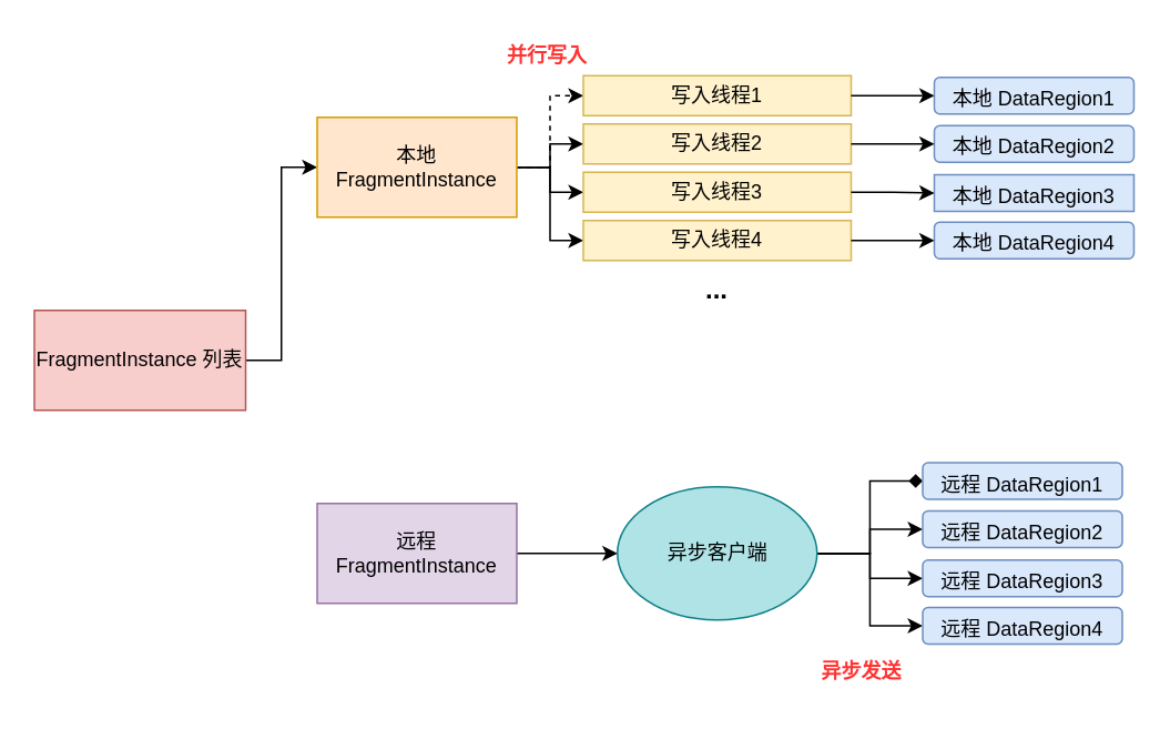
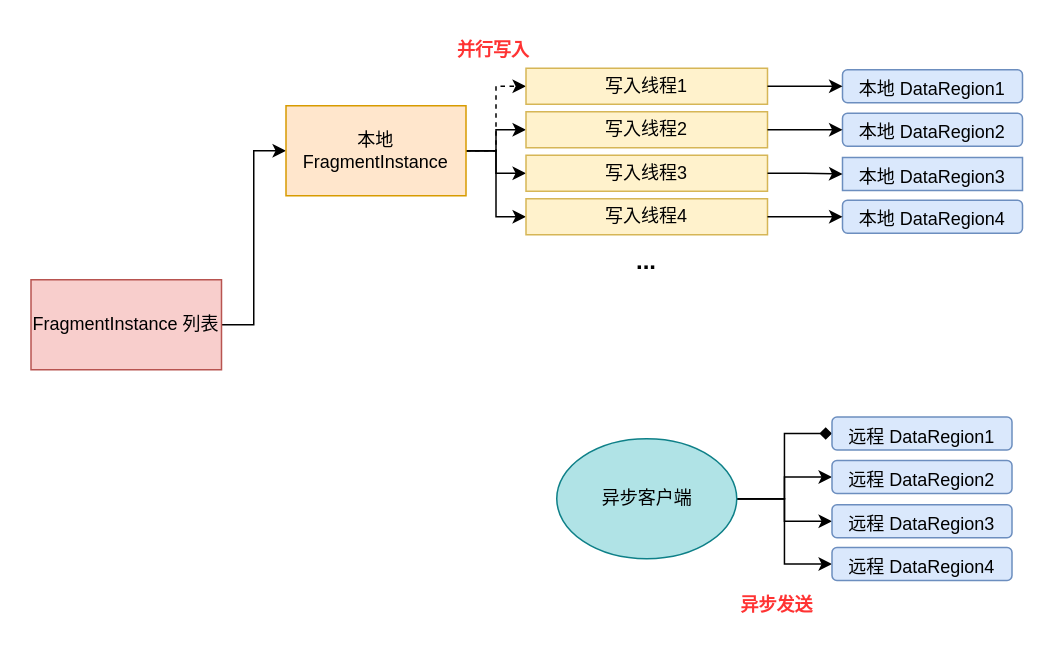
- <mxCell id="10" value="远程&lt;br&gt;FragmentInstance" style="rounded=0;whiteSpace=wrap;html=1;fillColor=#e1d5e7;strokeColor=#9673a6;" vertex="1" parent="1"><mxGeometry x="190" y="302" width="120" height="60" as="geometry" /></mxCell>
- <mxCell id="9" style="edgeStyle=orthogonalEdgeStyle;rounded=0;orthogonalLoop=1;jettySize=auto;html=1;entryX=0;entryY=0.5;entryDx=0;entryDy=0;fontSize=12;fontColor=#000000;" edge="1" parent="1" source="10" target="30"><mxGeometry relative="1" as="geometry" /></mxCell>
